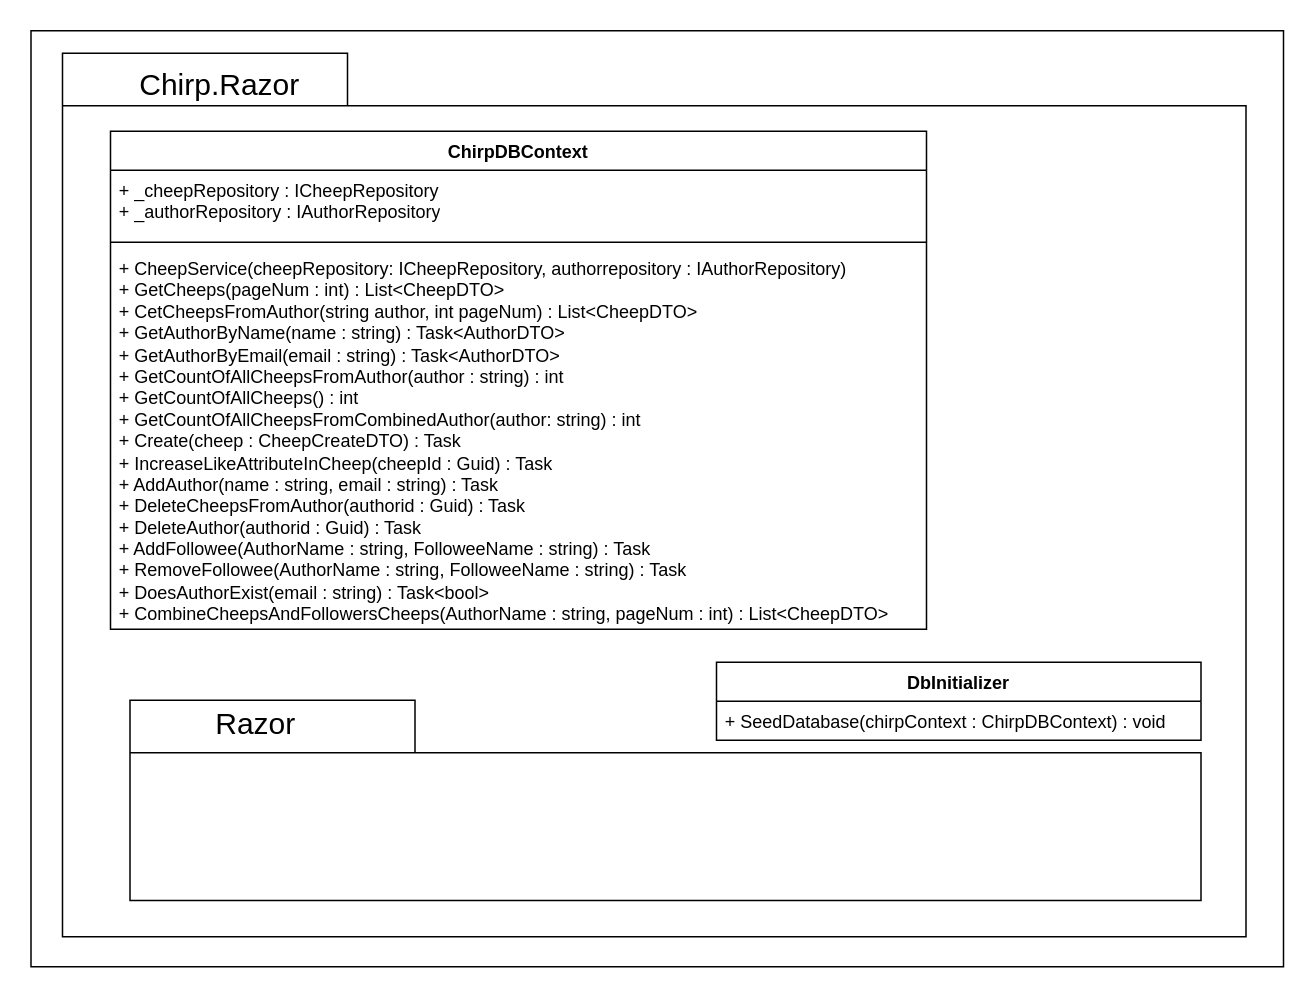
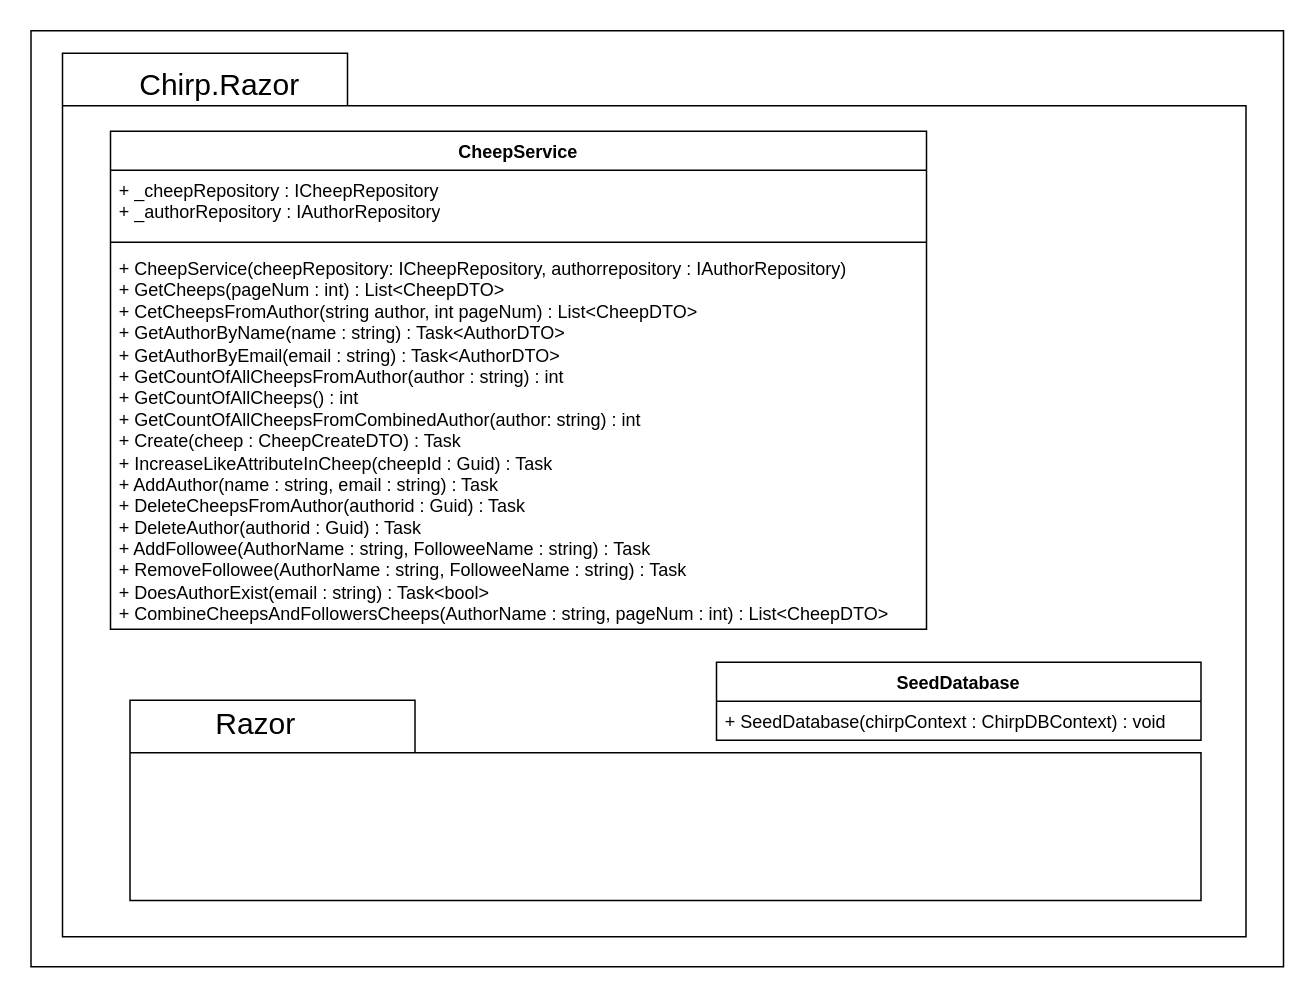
- <mxCell id="9" value="&lt;font color=&quot;#000000&quot;&gt;ChirpDBContext&lt;/font&gt;" style="swimlane;fontStyle=1;align=center;verticalAlign=top;childLayout=stackLayout;horizontal=1;startSize=26;horizontalStack=0;resizeParent=1;resizeParentMax=0;resizeLast=0;collapsible=1;marginBottom=0;whiteSpace=wrap;html=1;strokeColor=#000000;fillColor=none;" parent="1" vertex="1"><mxGeometry x="73" y="87" width="544" height="332" as="geometry" /></mxCell>
+ <mxCell id="9" value="&lt;font color=&quot;#000000&quot;&gt;CheepService&lt;/font&gt;" style="swimlane;fontStyle=1;align=center;verticalAlign=top;childLayout=stackLayout;horizontal=1;startSize=26;horizontalStack=0;resizeParent=1;resizeParentMax=0;resizeLast=0;collapsible=1;marginBottom=0;whiteSpace=wrap;html=1;strokeColor=#000000;fillColor=none;" parent="1" vertex="1"><mxGeometry x="73" y="87" width="544" height="332" as="geometry" /></mxCell>
- <mxCell id="6" value="&lt;font color=&quot;#000000&quot;&gt;DbInitializer&lt;/font&gt;" style="swimlane;fontStyle=1;align=center;verticalAlign=top;childLayout=stackLayout;horizontal=1;startSize=26;horizontalStack=0;resizeParent=1;resizeParentMax=0;resizeLast=0;collapsible=1;marginBottom=0;whiteSpace=wrap;html=1;strokeColor=#000000;fillColor=none;" parent="1" vertex="1"><mxGeometry x="477" y="441" width="323" height="52" as="geometry" /></mxCell>
+ <mxCell id="6" value="&lt;font color=&quot;#000000&quot;&gt;SeedDatabase&lt;/font&gt;" style="swimlane;fontStyle=1;align=center;verticalAlign=top;childLayout=stackLayout;horizontal=1;startSize=26;horizontalStack=0;resizeParent=1;resizeParentMax=0;resizeLast=0;collapsible=1;marginBottom=0;whiteSpace=wrap;html=1;strokeColor=#000000;fillColor=none;" parent="1" vertex="1"><mxGeometry x="477" y="441" width="323" height="52" as="geometry" /></mxCell>
